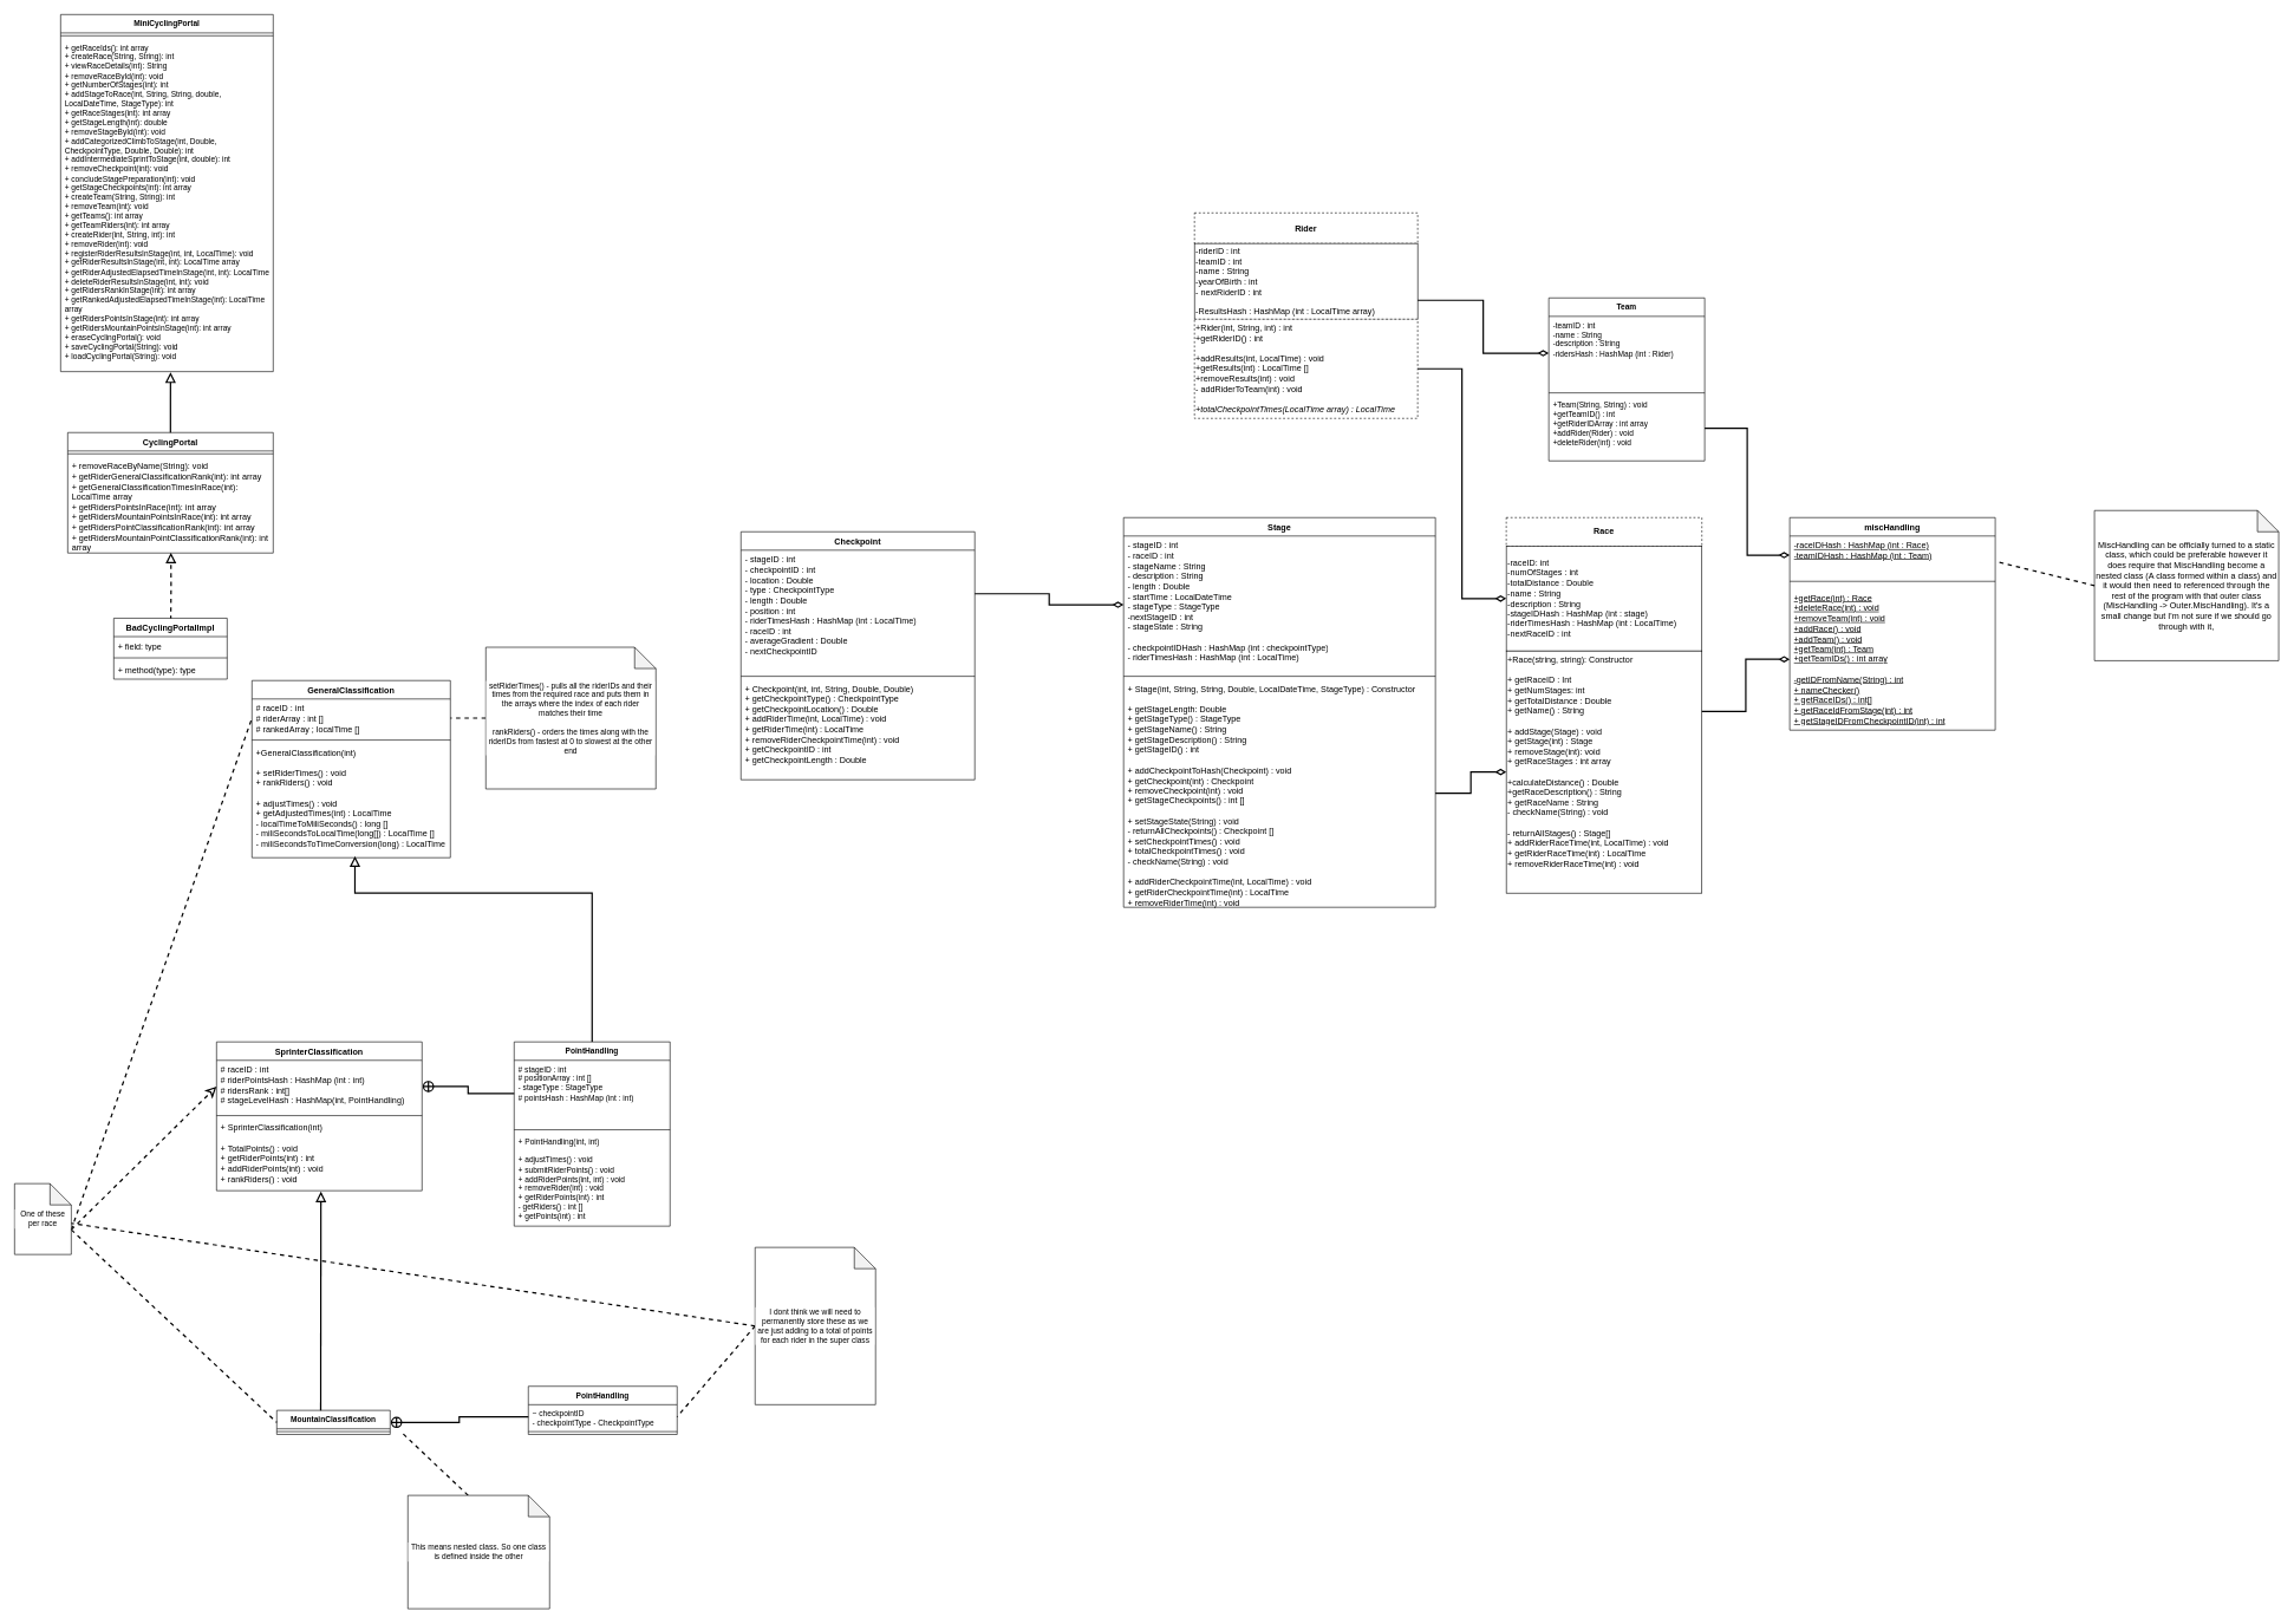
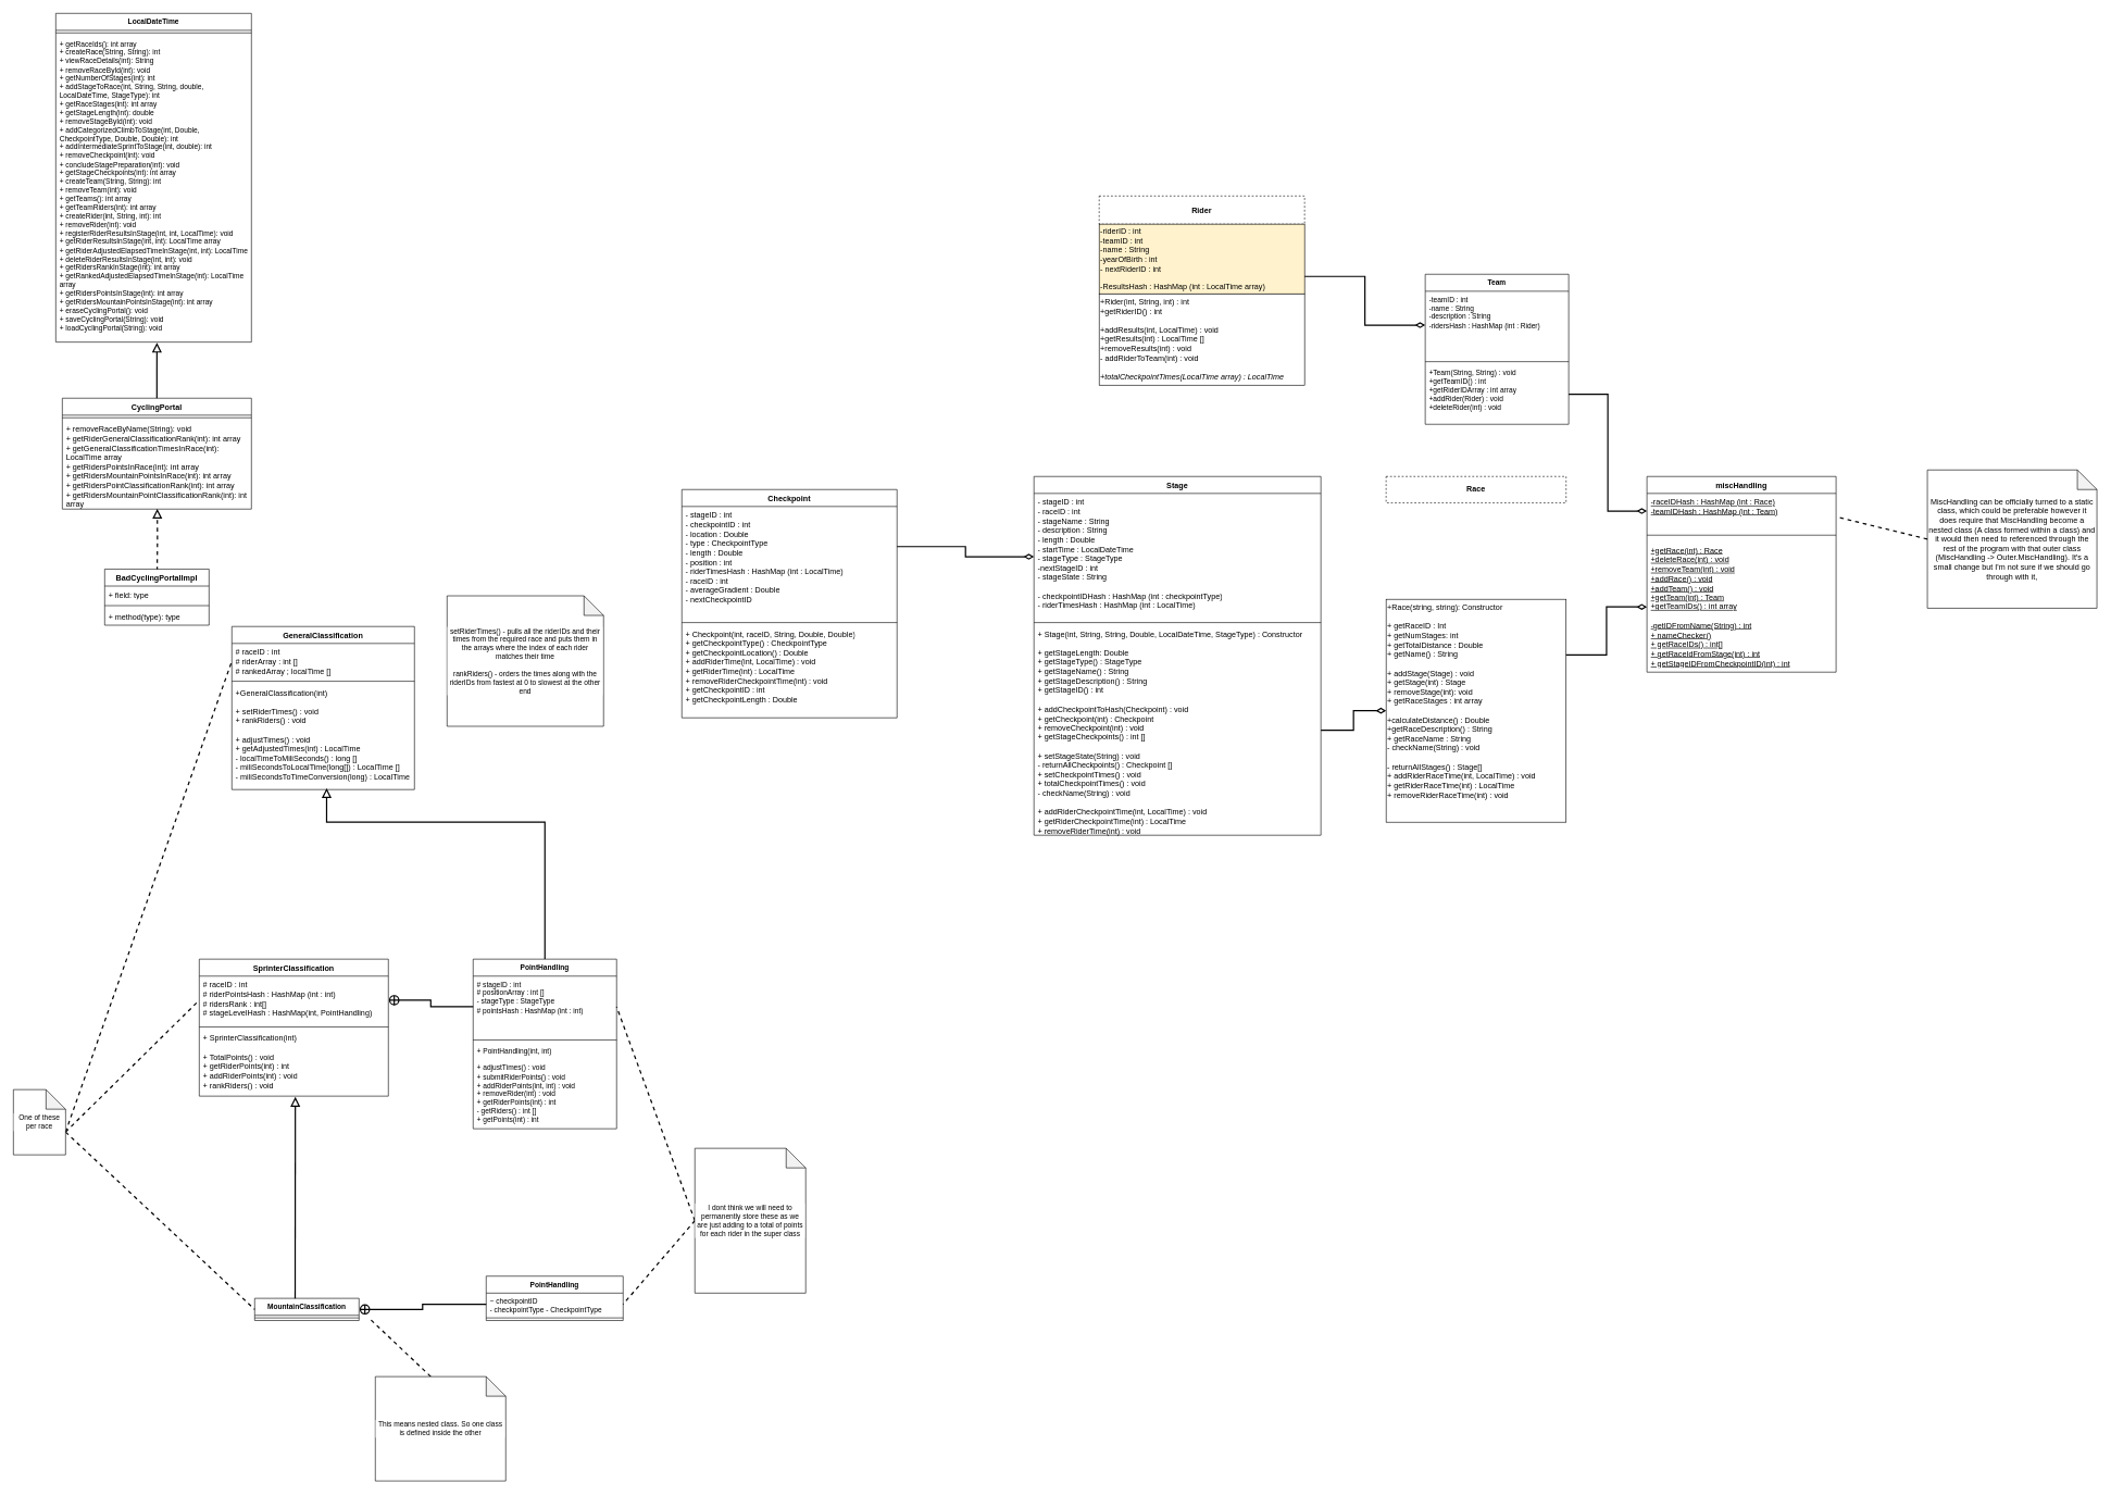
- <mxCell id="10" value="MiniCyclingPortal" style="swimlane;fontStyle=1;align=center;verticalAlign=top;childLayout=stackLayout;horizontal=1;startSize=26;horizontalStack=0;resizeParent=1;resizeParentMax=0;resizeLast=0;collapsible=1;marginBottom=0;whiteSpace=wrap;html=1;fontFamily=Helvetica;fontSize=11;fontColor=default;labelBackgroundColor=default;" parent="1" vertex="1"><mxGeometry x="85" y="20" width="300" height="504" as="geometry" /></mxCell>
+ <mxCell id="10" value="LocalDateTime" style="swimlane;fontStyle=1;align=center;verticalAlign=top;childLayout=stackLayout;horizontal=1;startSize=26;horizontalStack=0;resizeParent=1;resizeParentMax=0;resizeLast=0;collapsible=1;marginBottom=0;whiteSpace=wrap;html=1;fontFamily=Helvetica;fontSize=11;fontColor=default;labelBackgroundColor=default;" parent="1" vertex="1"><mxGeometry x="85" y="20" width="300" height="504" as="geometry" /></mxCell>
- <mxCell id="34" value="-riderID : int&lt;div&gt;-teamID : int&lt;/div&gt;&lt;div&gt;-name : String&lt;/div&gt;&lt;div&gt;-yearOfBirth : int&lt;/div&gt;&lt;div&gt;- nextRiderID : int&lt;br&gt;&lt;/div&gt;&lt;div&gt;&lt;br&gt;&lt;/div&gt;-ResultsHash : HashMap (int : LocalTime array) " style="rounded=0;whiteSpace=wrap;html=1;align=left;" parent="32" vertex="1"><mxGeometry y="43.13" width="315" height="106.87" as="geometry" /></mxCell>
+ <mxCell id="34" value="-riderID : int&lt;div&gt;-teamID : int&lt;/div&gt;&lt;div&gt;-name : String&lt;/div&gt;&lt;div&gt;-yearOfBirth : int&lt;/div&gt;&lt;div&gt;- nextRiderID : int&lt;br&gt;&lt;/div&gt;&lt;div&gt;&lt;br&gt;&lt;/div&gt;-ResultsHash : HashMap (int : LocalTime array) " style="rounded=0;whiteSpace=wrap;html=1;align=left;fillColor=#fff2cc;" parent="32" vertex="1"><mxGeometry y="43.13" width="315" height="106.87" as="geometry" /></mxCell>
- <mxCell id="35" value="&lt;div align=&quot;left&quot;&gt;+Rider(int, String, int) : int&lt;br&gt;&lt;/div&gt;&lt;div align=&quot;left&quot;&gt;+getRiderID() : int&lt;/div&gt;&lt;div align=&quot;left&quot;&gt;&lt;br&gt;&lt;/div&gt;+addResults(int, LocalTime) : void&lt;br&gt;+getResults(int) : LocalTime []&lt;div&gt;&lt;div&gt;+removeResults(int) : void&lt;/div&gt;&lt;div&gt;- addRiderToTeam(int) : void&lt;br&gt;&lt;/div&gt;&lt;div&gt;&lt;br&gt;&lt;/div&gt;&lt;div&gt;&lt;i&gt;+totalCheckpointTimes(LocalTime array) : LocalTime&lt;/i&gt;&lt;/div&gt;&lt;/div&gt;" style="rounded=0;whiteSpace=wrap;html=1;align=left;dashed=1;" parent="32" vertex="1"><mxGeometry y="150" width="315" height="140" as="geometry" /></mxCell>
+ <mxCell id="35" value="&lt;div align=&quot;left&quot;&gt;+Rider(int, String, int) : int&lt;br&gt;&lt;/div&gt;&lt;div align=&quot;left&quot;&gt;+getRiderID() : int&lt;/div&gt;&lt;div align=&quot;left&quot;&gt;&lt;br&gt;&lt;/div&gt;+addResults(int, LocalTime) : void&lt;br&gt;+getResults(int) : LocalTime []&lt;div&gt;&lt;div&gt;+removeResults(int) : void&lt;/div&gt;&lt;div&gt;- addRiderToTeam(int) : void&lt;br&gt;&lt;/div&gt;&lt;div&gt;&lt;br&gt;&lt;/div&gt;&lt;div&gt;&lt;i&gt;+totalCheckpointTimes(LocalTime array) : LocalTime&lt;/i&gt;&lt;/div&gt;&lt;/div&gt;" style="rounded=0;whiteSpace=wrap;html=1;align=left;" parent="32" vertex="1"><mxGeometry y="150" width="315" height="140" as="geometry" /></mxCell>
- <mxCell id="42" style="edgeStyle=orthogonalEdgeStyle;rounded=0;orthogonalLoop=1;jettySize=auto;html=1;exitX=1;exitY=0.5;exitDx=0;exitDy=0;strokeColor=default;strokeWidth=2;align=center;verticalAlign=middle;fontFamily=Helvetica;fontSize=11;fontColor=default;labelBackgroundColor=default;startSize=10;endArrow=diamondThin;endFill=0;endSize=10;entryX=0;entryY=0.5;entryDx=0;entryDy=0;" parent="1" source="35" target="20" edge="1"><mxGeometry relative="1" as="geometry"><mxPoint x="2095" y="790" as="targetPoint" /></mxGeometry></mxCell>
- <mxCell id="20" value="-raceID: int&lt;br&gt;&lt;div&gt;-numOfStages : int&lt;br&gt;&lt;/div&gt;&lt;div&gt;-totalDistance : Double&lt;br&gt;&lt;/div&gt;&lt;div&gt;-name : String&lt;br&gt;&lt;/div&gt;&lt;div&gt;-description : String&lt;br&gt;&lt;/div&gt;&lt;div&gt;-stageIDHash : HashMap (int : stage)&lt;br&gt;&lt;/div&gt;&lt;div&gt;-riderTimesHash : HashMap (int : LocalTime)&lt;/div&gt;&lt;div&gt;-nextRaceID : int&lt;br&gt;&lt;/div&gt;" style="rounded=0;whiteSpace=wrap;html=1;align=left;" parent="18" vertex="1"><mxGeometry y="40.345" width="276.0" height="147.931" as="geometry" /></mxCell>
- <mxCell id="62" style="edgeStyle=none;rounded=0;orthogonalLoop=1;jettySize=auto;html=1;exitX=0;exitY=0.5;exitDx=0;exitDy=0;exitPerimeter=0;entryX=1;entryY=0.5;entryDx=0;entryDy=0;dashed=1;strokeColor=default;strokeWidth=2;align=center;verticalAlign=middle;fontFamily=Helvetica;fontSize=11;fontColor=default;labelBackgroundColor=default;startSize=10;endArrow=none;endFill=0;endSize=10;" parent="1" source="63" target="74" edge="1"><mxGeometry relative="1" as="geometry" /></mxCell>
- <mxCell id="31" value="+ Checkpoint(int, int, String, Double, Double)&lt;div&gt;+ getCheckpointType() : CheckpointType&lt;/div&gt;&lt;div&gt;+ getCheckpointLocation() : Double&lt;/div&gt;&lt;div&gt;+ addRiderTime(int, LocalTime) : void&lt;/div&gt;&lt;div&gt;+ getRiderTime(int) : LocalTime&lt;/div&gt;&lt;div&gt;+ removeRiderCheckpointTime(int) : void&lt;/div&gt;&lt;div&gt;+ getCheckpointID : int&lt;/div&gt;&lt;div&gt;+ getCheckpointLength : Double&lt;/div&gt;&lt;div&gt;&lt;br&gt;&lt;/div&gt;" style="text;strokeColor=none;fillColor=none;align=left;verticalAlign=top;spacingLeft=4;spacingRight=4;overflow=hidden;rotatable=0;points=[[0,0.5],[1,0.5]];portConstraint=eastwest;whiteSpace=wrap;html=1;" parent="28" vertex="1"><mxGeometry y="208" width="330" height="142" as="geometry" /></mxCell>
+ <mxCell id="31" value="+ Checkpoint(int, raceID, String, Double, Double)&lt;div&gt;+ getCheckpointType() : CheckpointType&lt;/div&gt;&lt;div&gt;+ getCheckpointLocation() : Double&lt;/div&gt;&lt;div&gt;+ addRiderTime(int, LocalTime) : void&lt;/div&gt;&lt;div&gt;+ getRiderTime(int) : LocalTime&lt;/div&gt;&lt;div&gt;+ removeRiderCheckpointTime(int) : void&lt;/div&gt;&lt;div&gt;+ getCheckpointID : int&lt;/div&gt;&lt;div&gt;+ getCheckpointLength : Double&lt;/div&gt;&lt;div&gt;&lt;br&gt;&lt;/div&gt;" style="text;strokeColor=none;fillColor=none;align=left;verticalAlign=top;spacingLeft=4;spacingRight=4;overflow=hidden;rotatable=0;points=[[0,0.5],[1,0.5]];portConstraint=eastwest;whiteSpace=wrap;html=1;" parent="28" vertex="1"><mxGeometry y="208" width="330" height="142" as="geometry" /></mxCell>
- <mxCell id="65" style="edgeStyle=none;rounded=0;orthogonalLoop=1;jettySize=auto;html=1;exitX=0;exitY=0;exitDx=80;exitDy=65;exitPerimeter=0;entryX=0;entryY=0.5;entryDx=0;entryDy=0;dashed=1;strokeColor=default;strokeWidth=2;align=center;verticalAlign=middle;fontFamily=Helvetica;fontSize=11;fontColor=default;labelBackgroundColor=default;startSize=10;endArrow=classic;endFill=0;endSize=10;" parent="1" source="67" target="47" edge="1"><mxGeometry relative="1" as="geometry" /></mxCell>
+ <mxCell id="65" style="edgeStyle=none;rounded=0;orthogonalLoop=1;jettySize=auto;html=1;exitX=0;exitY=0;exitDx=80;exitDy=65;exitPerimeter=0;entryX=0;entryY=0.5;entryDx=0;entryDy=0;dashed=1;strokeColor=default;strokeWidth=2;align=center;verticalAlign=middle;fontFamily=Helvetica;fontSize=11;fontColor=default;labelBackgroundColor=default;startSize=10;endArrow=none;endFill=0;endSize=10;" parent="1" source="67" target="47" edge="1"><mxGeometry relative="1" as="geometry" /></mxCell>
- <mxCell id="69" style="edgeStyle=none;rounded=0;orthogonalLoop=1;jettySize=auto;html=1;exitX=0;exitY=0.5;exitDx=0;exitDy=0;exitPerimeter=0;dashed=1;strokeColor=default;strokeWidth=2;align=center;verticalAlign=middle;fontFamily=Helvetica;fontSize=11;fontColor=default;labelBackgroundColor=default;startSize=10;endArrow=none;endFill=0;endSize=10;" parent="1" source="70" target="67" edge="1"><mxGeometry relative="1" as="geometry" /></mxCell>
+ <mxCell id="69" style="edgeStyle=none;rounded=0;orthogonalLoop=1;jettySize=auto;html=1;exitX=0;exitY=0.5;exitDx=0;exitDy=0;exitPerimeter=0;entryX=1;entryY=0.5;entryDx=0;entryDy=0;dashed=1;strokeColor=default;strokeWidth=2;align=center;verticalAlign=middle;fontFamily=Helvetica;fontSize=11;fontColor=default;labelBackgroundColor=default;startSize=10;endArrow=none;endFill=0;endSize=10;" parent="1" source="70" target="54" edge="1"><mxGeometry relative="1" as="geometry" /></mxCell>
